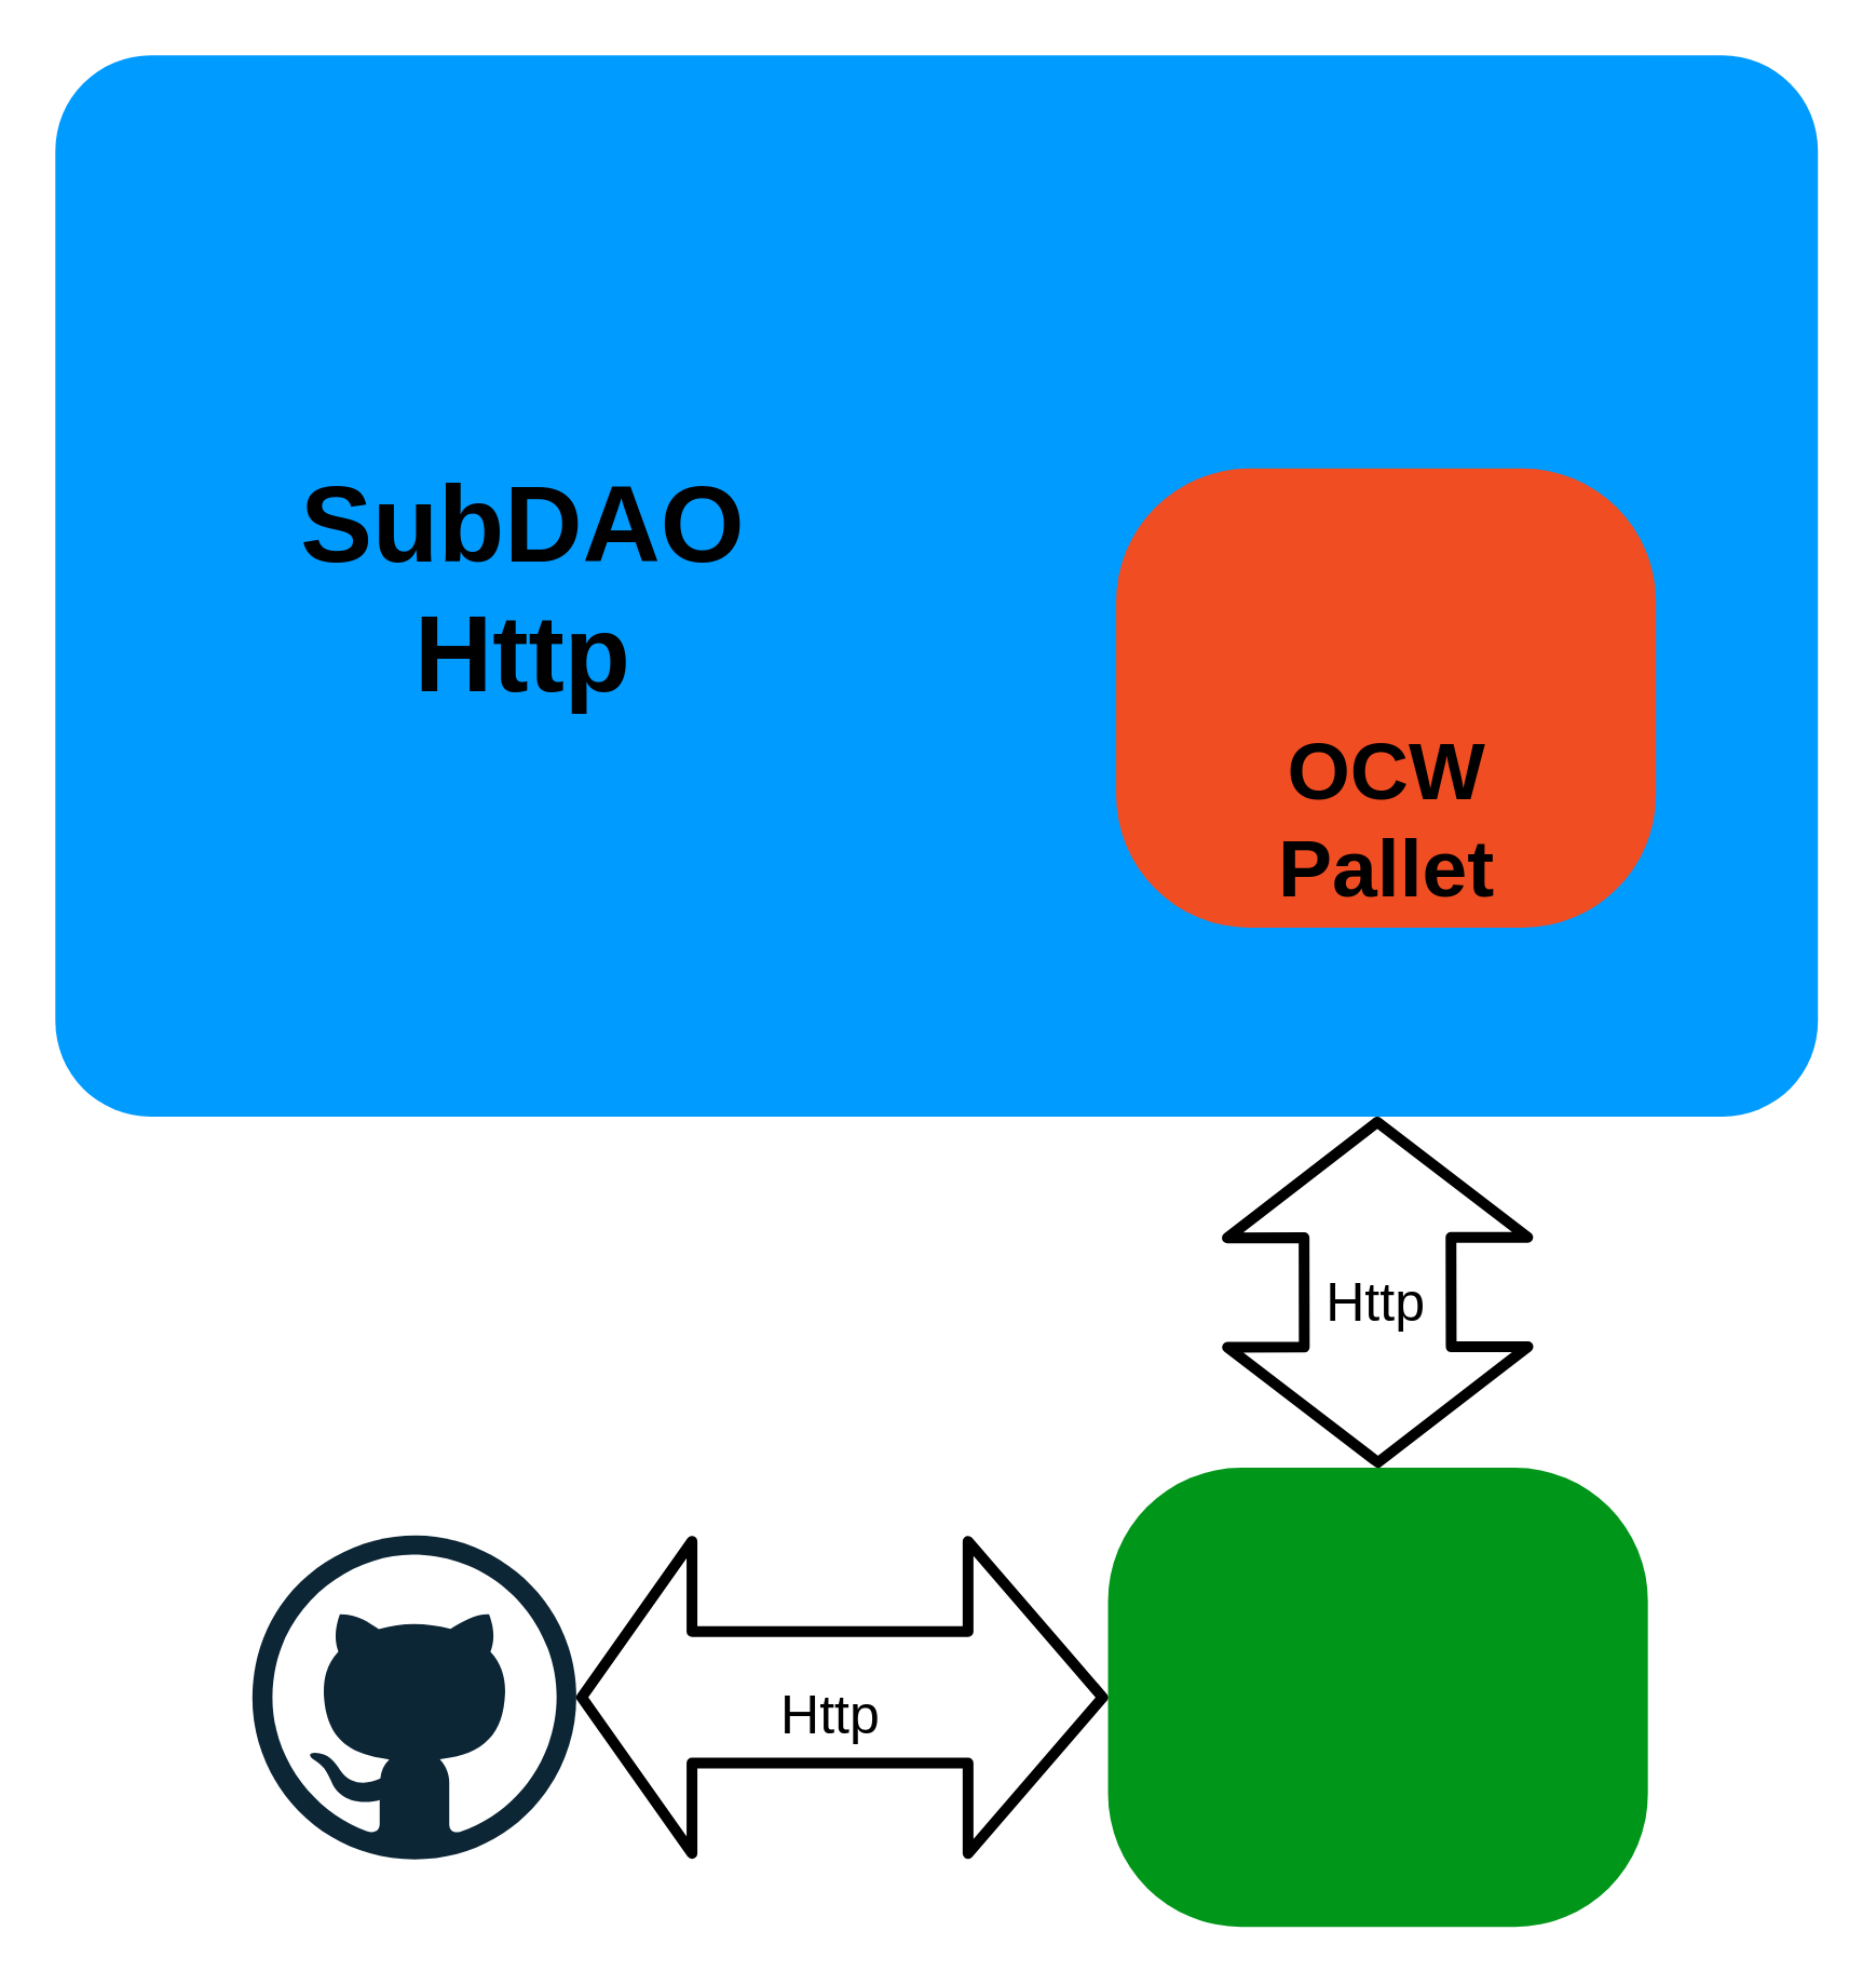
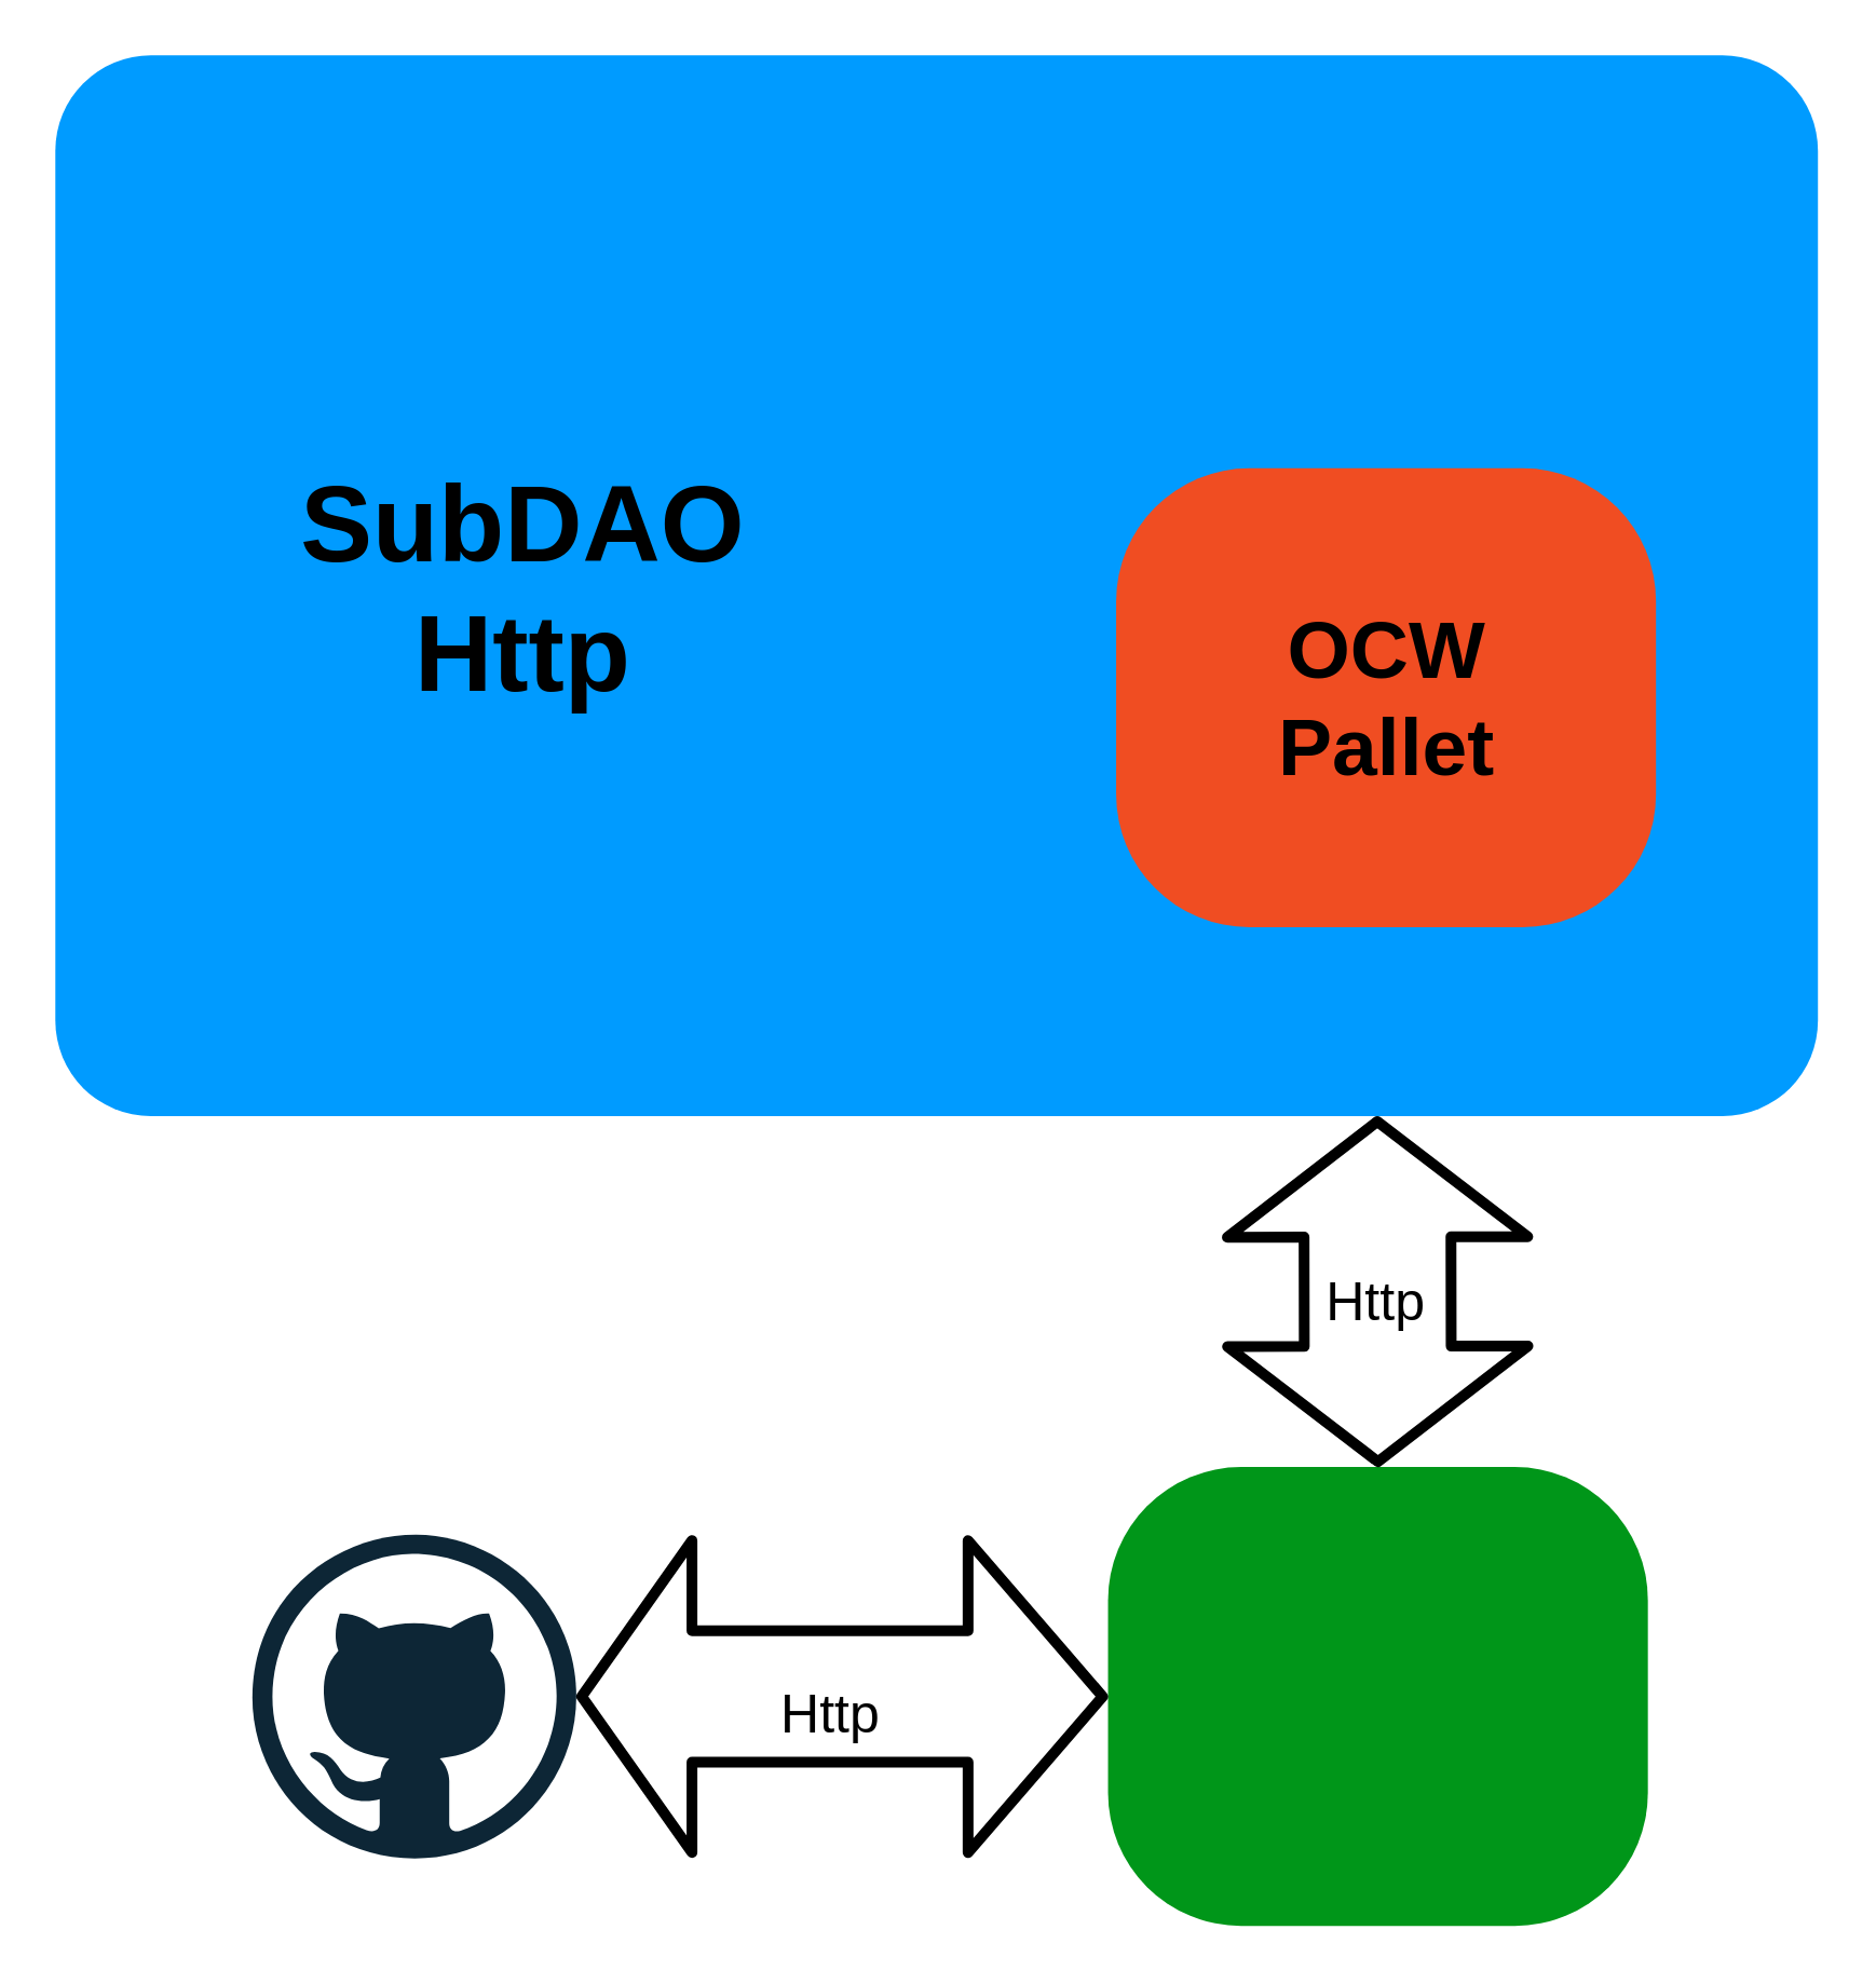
- <mxCell id="8" value="&lt;span style=&quot;font-size: 30px&quot;&gt;&lt;b&gt;OCW&lt;br&gt;Pallet&lt;/b&gt;&lt;/span&gt;" style="text;html=1;align=center;verticalAlign=middle;resizable=0;points=[];autosize=1;" vertex="1" parent="6"><mxGeometry x="50" y="105" width="100" height="50" as="geometry" /></mxCell>
+ <mxCell id="8" value="&lt;span style=&quot;font-size: 30px&quot;&gt;&lt;b&gt;OCW&lt;br&gt;Pallet&lt;/b&gt;&lt;/span&gt;" style="text;html=1;align=center;verticalAlign=middle;resizable=0;points=[];autosize=1;" vertex="1" parent="6"><mxGeometry x="50" y="60" width="100" height="50" as="geometry" /></mxCell>
